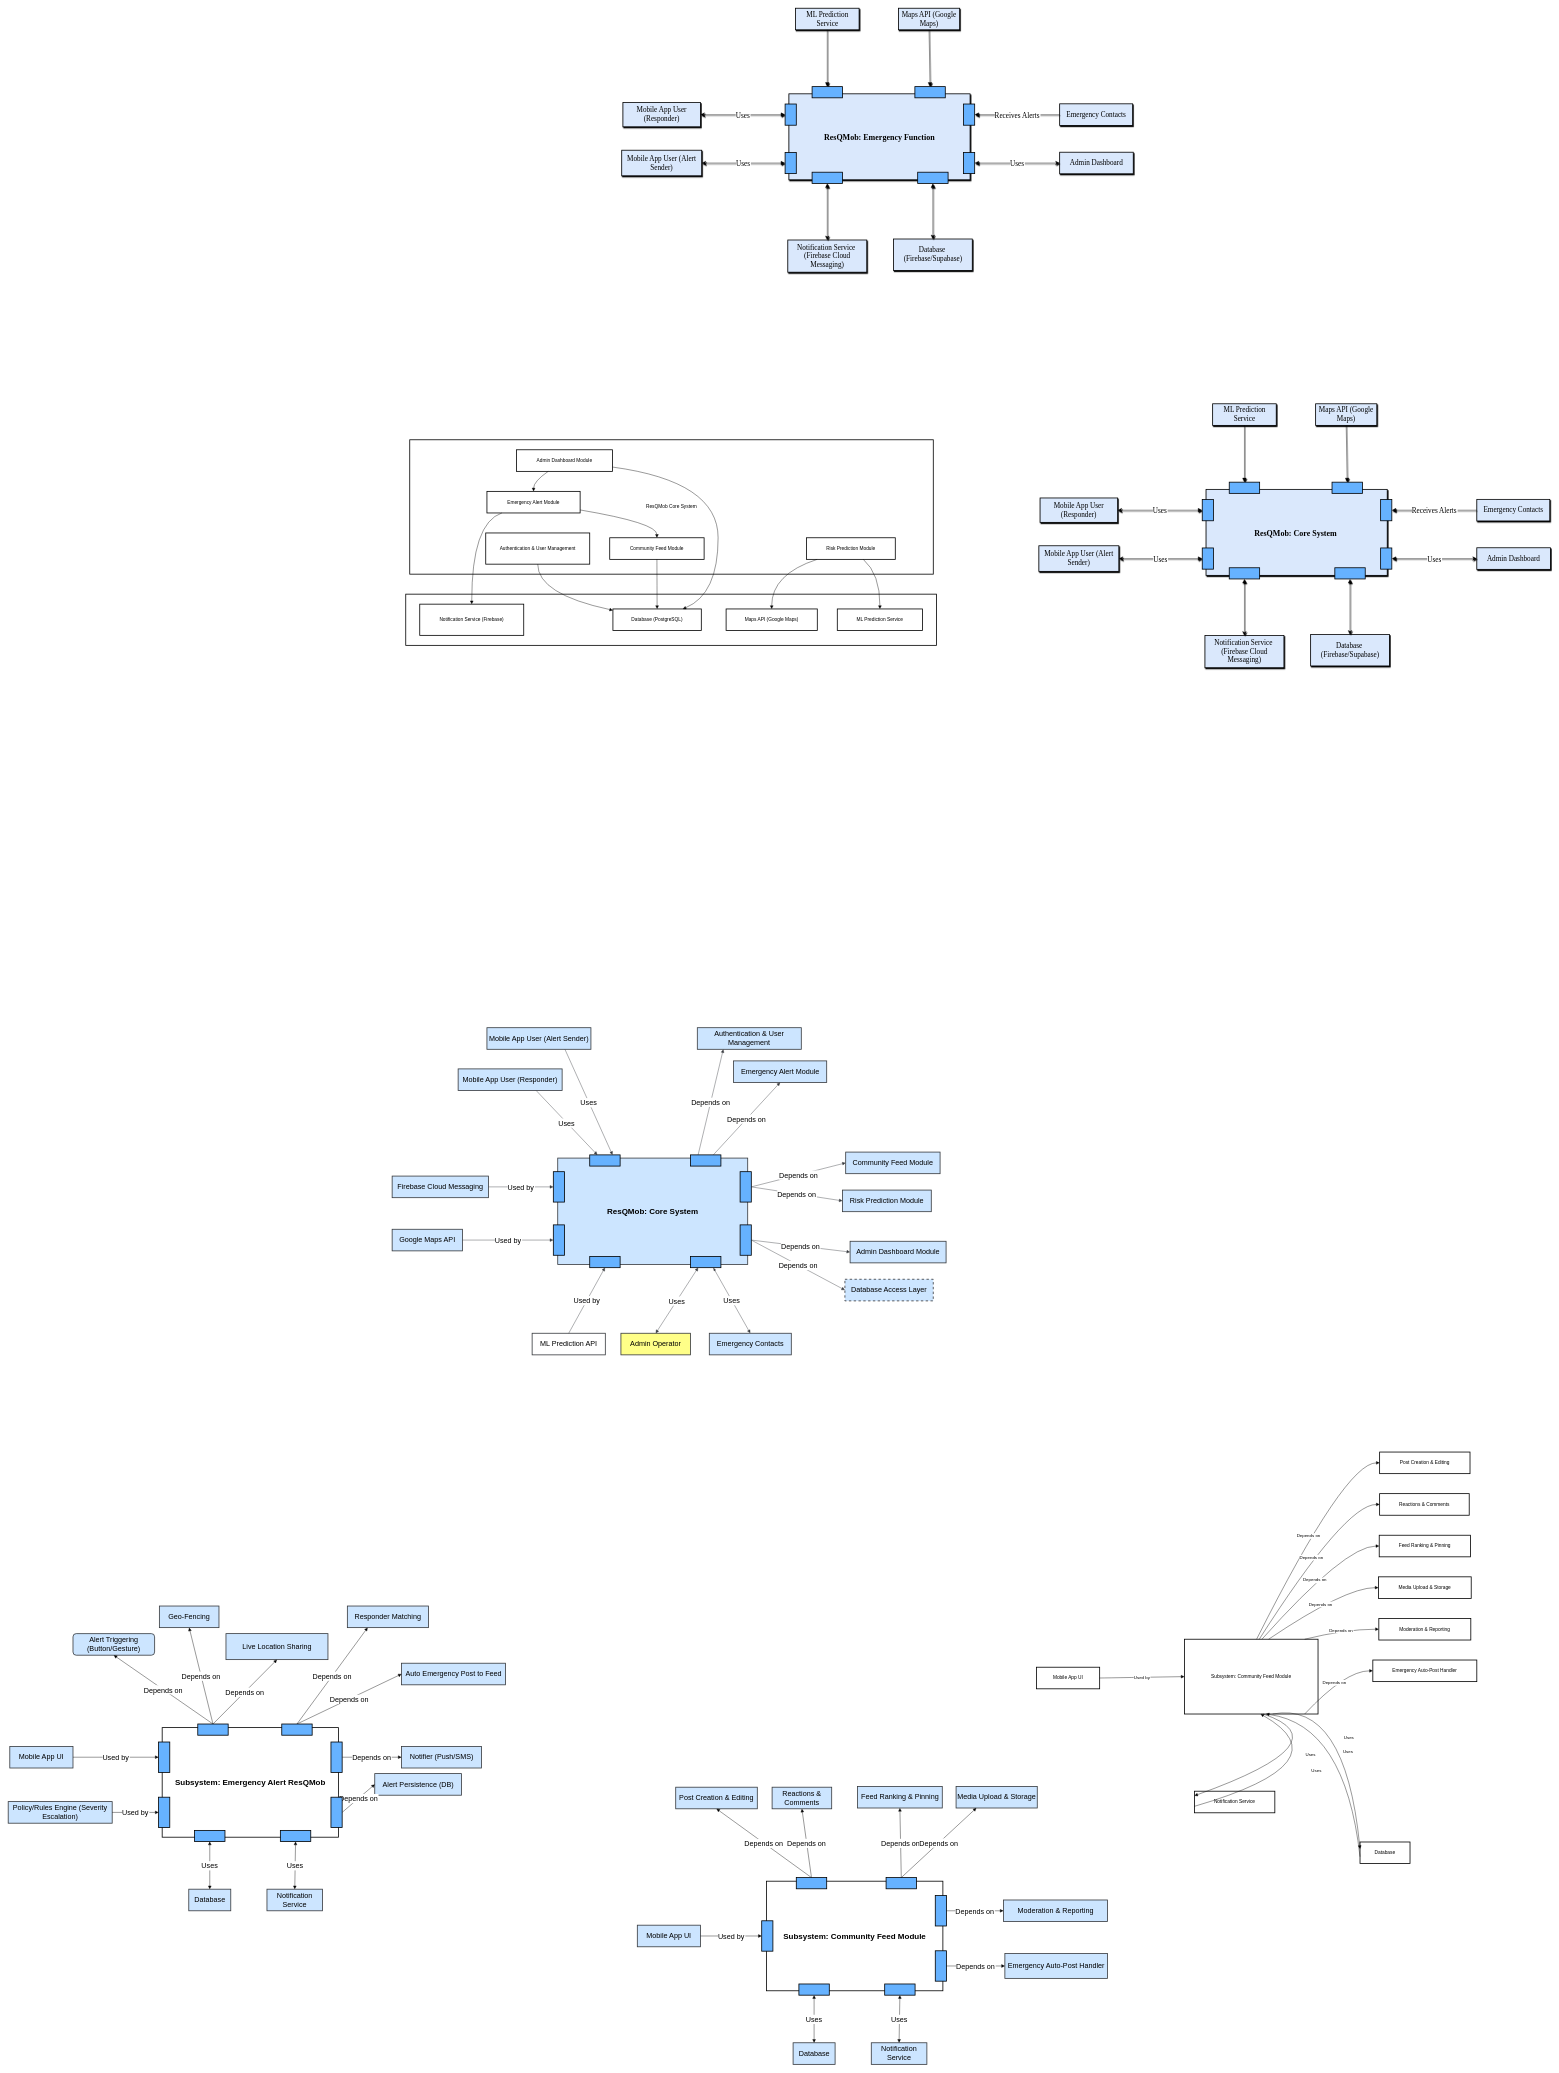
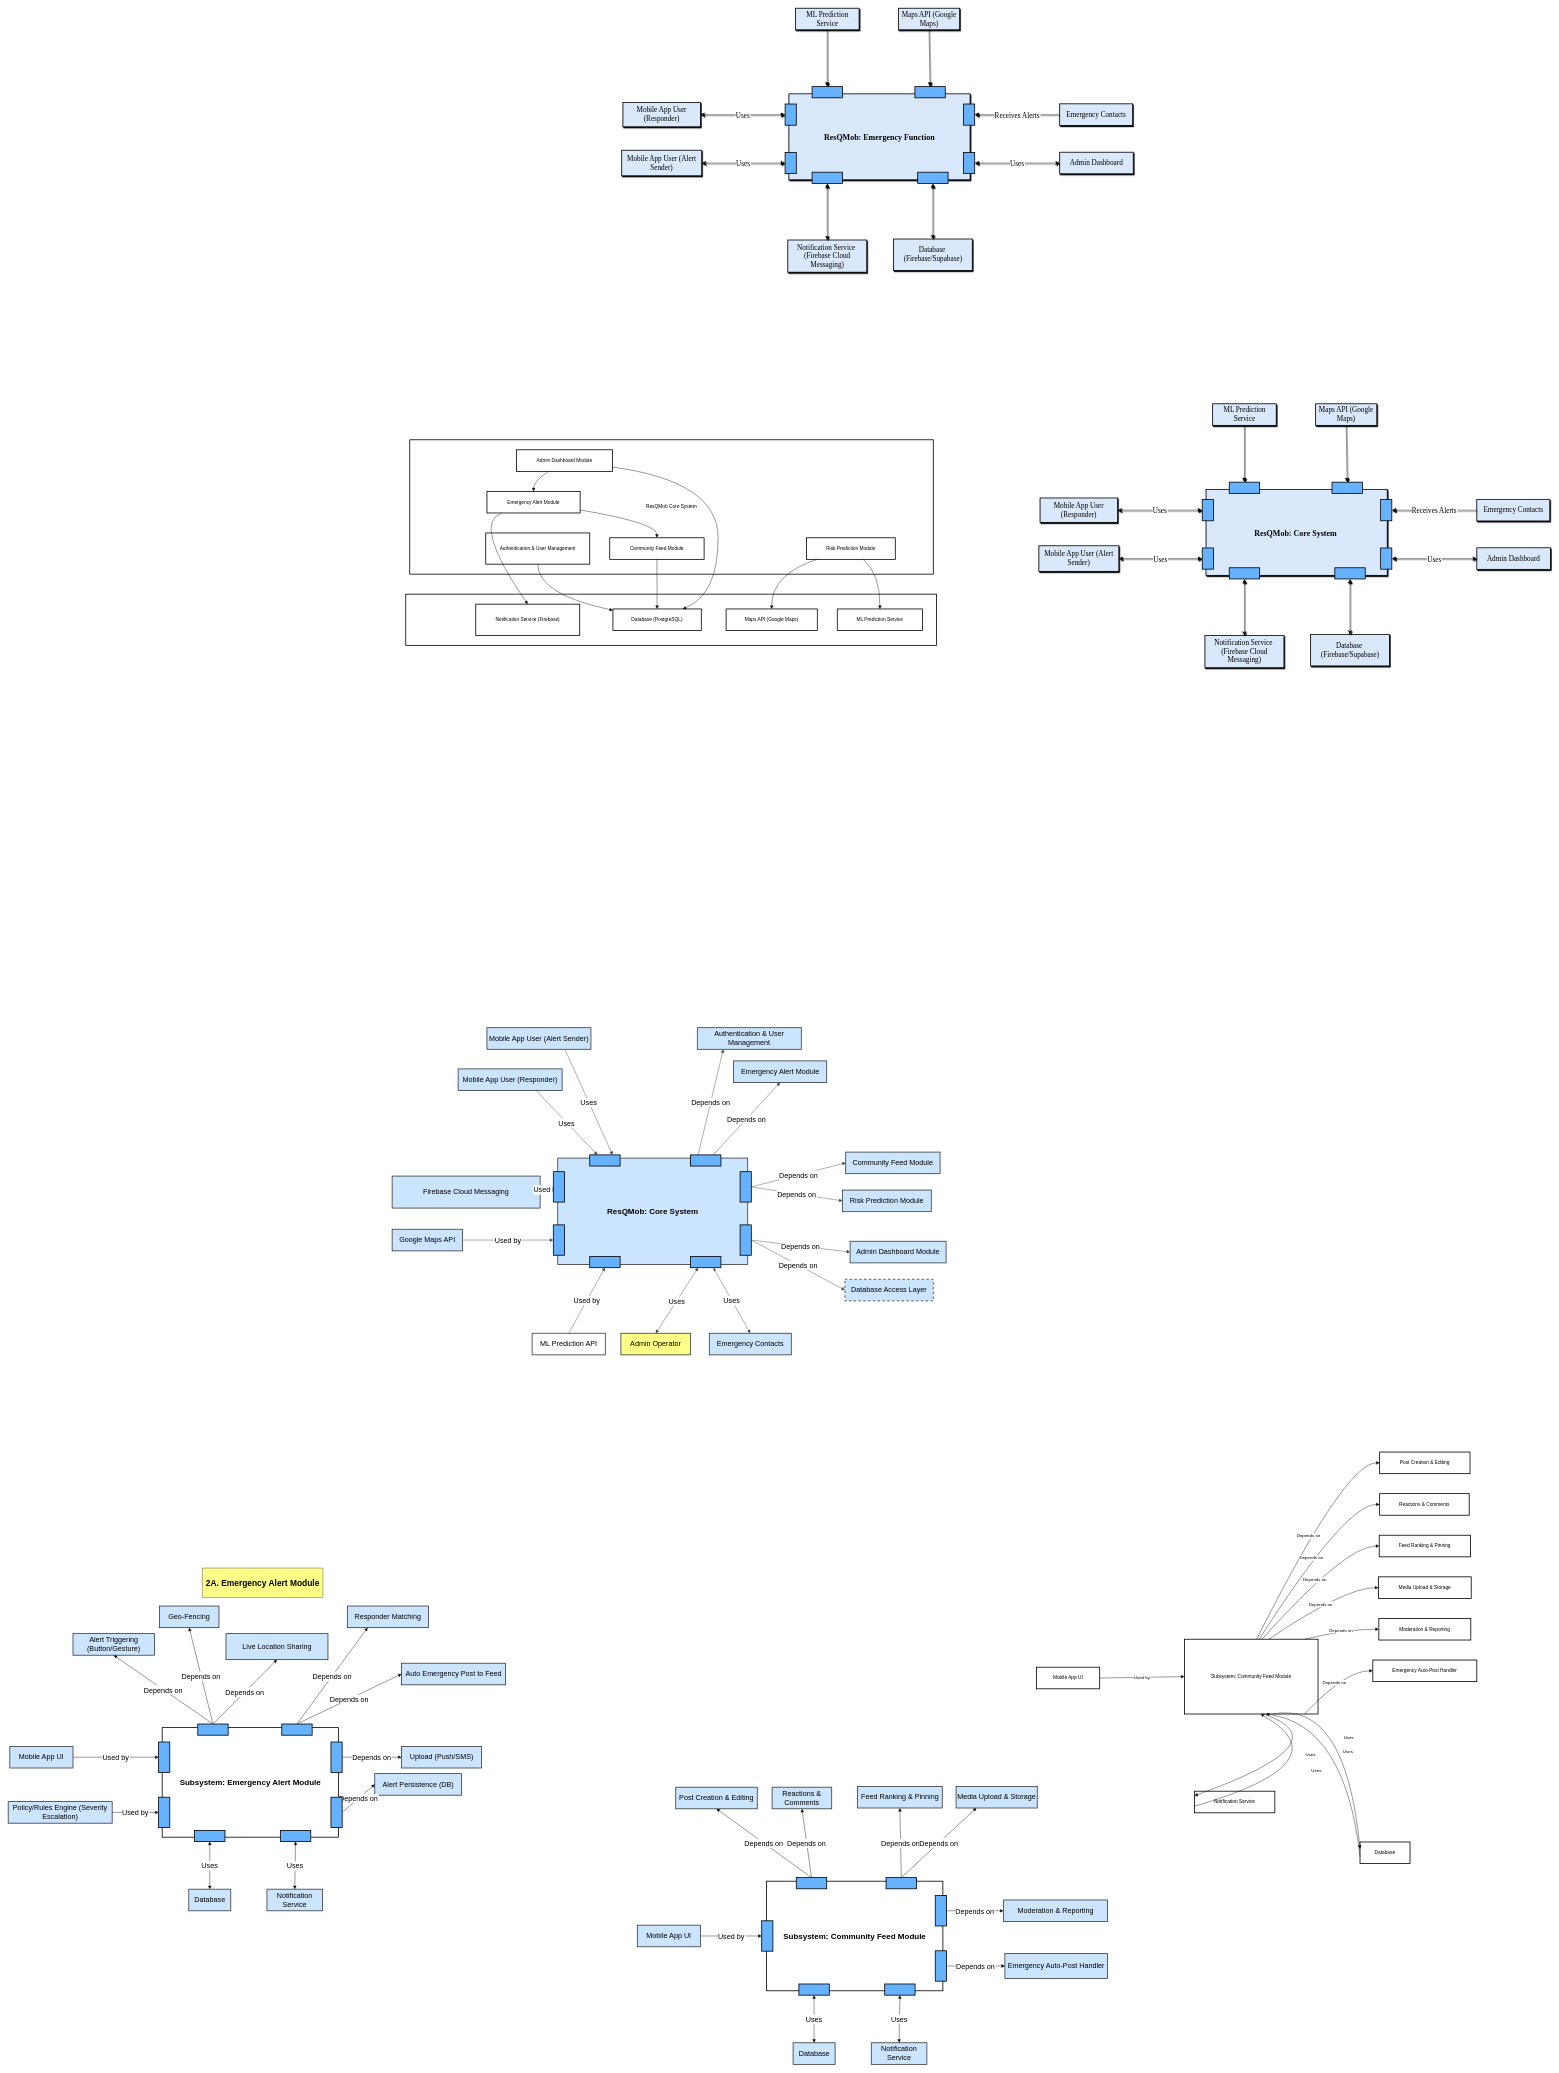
- <mxCell id="34" value="Notification Service (Firebase)" style="whiteSpace=wrap;strokeWidth=2;" parent="1" vertex="1"><mxGeometry x="1049" y="1510" width="260" height="78" as="geometry" /></mxCell>
+ <mxCell id="34" value="Notification Service (Firebase)" style="whiteSpace=wrap;strokeWidth=2;" parent="1" vertex="1"><mxGeometry x="1189" y="1510" width="260" height="78" as="geometry" /></mxCell>
- <mxCell id="155" value="Firebase Cloud Messaging" style="whiteSpace=wrap;strokeWidth=2;fontSize=18;fillColor=#cce5ff;strokeColor=#36393d;" vertex="1" parent="1"><mxGeometry x="980" y="2940" width="241" height="54" as="geometry" /></mxCell>
+ <mxCell id="155" value="Firebase Cloud Messaging" style="whiteSpace=wrap;strokeWidth=2;fontSize=18;fillColor=#cce5ff;strokeColor=#36393d;" vertex="1" parent="1"><mxGeometry x="980" y="2940" width="370" height="80" as="geometry" /></mxCell>
+ <mxCell id="103" value="&lt;h1&gt;&lt;font style=&quot;font-size: 21px;&quot;&gt;2A. Emergency Alert Module&lt;/font&gt;&lt;/h1&gt;" style="text;html=1;align=center;verticalAlign=middle;resizable=0;points=[];autosize=1;strokeColor=#36393d;fillColor=#ffff88;" vertex="1" parent="1"><mxGeometry x="505" y="3920" width="302" height="73" as="geometry" /></mxCell>
- <mxCell id="74" value="Alert Triggering (Button/Gesture)" style="whiteSpace=wrap;strokeWidth=2;fontSize=18;fillColor=#cce5ff;strokeColor=#36393d;rounded=1;" vertex="1" parent="1"><mxGeometry x="182" y="4084" width="204" height="54" as="geometry" /></mxCell>
+ <mxCell id="74" value="Alert Triggering (Button/Gesture)" style="whiteSpace=wrap;strokeWidth=2;fontSize=18;fillColor=#cce5ff;strokeColor=#36393d;" vertex="1" parent="1"><mxGeometry x="182" y="4084" width="204" height="54" as="geometry" /></mxCell>
- <mxCell id="79" value="Notifier (Push/SMS)" style="whiteSpace=wrap;strokeWidth=2;fontSize=18;fillColor=#cce5ff;strokeColor=#36393d;" vertex="1" parent="1"><mxGeometry x="1003.5" y="4366" width="200" height="54" as="geometry" /></mxCell>
+ <mxCell id="79" value="Upload (Push/SMS)" style="whiteSpace=wrap;strokeWidth=2;fontSize=18;fillColor=#cce5ff;strokeColor=#36393d;" vertex="1" parent="1"><mxGeometry x="1003.5" y="4366" width="200" height="54" as="geometry" /></mxCell>
- <mxCell id="71" value="Subsystem: Emergency Alert ResQMob" style="whiteSpace=wrap;strokeWidth=2;fontSize=20;fontStyle=1" vertex="1" parent="1"><mxGeometry x="405" y="4319" width="441" height="274" as="geometry" /></mxCell>
+ <mxCell id="71" value="Subsystem: Emergency Alert Module" style="whiteSpace=wrap;strokeWidth=2;fontSize=20;fontStyle=1" vertex="1" parent="1"><mxGeometry x="405" y="4319" width="441" height="274" as="geometry" /></mxCell>
